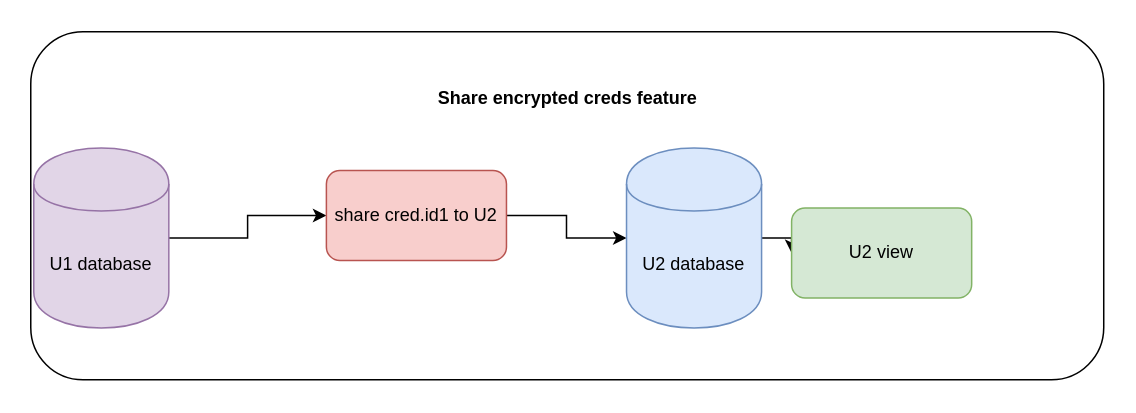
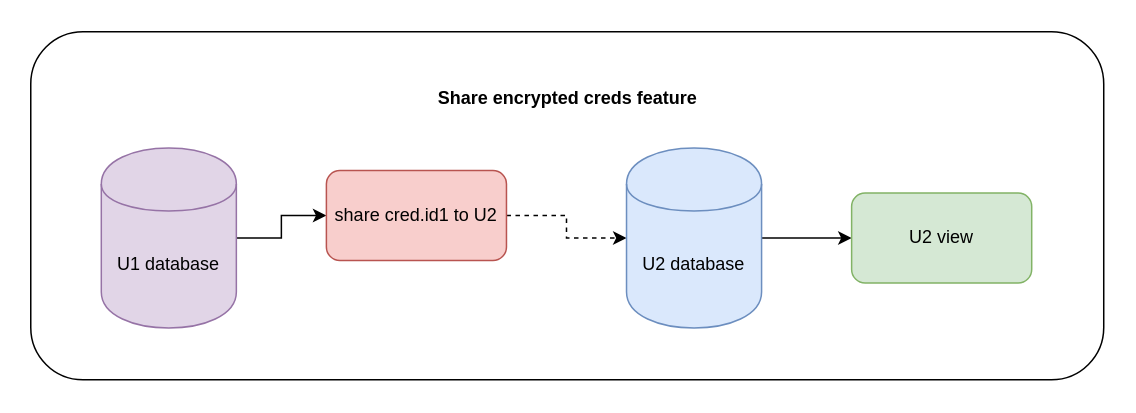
- <mxCell id="4" style="edgeStyle=orthogonalEdgeStyle;rounded=0;orthogonalLoop=1;jettySize=auto;html=1;" edge="1" parent="1" source="5" target="7"><mxGeometry relative="1" as="geometry" /></mxCell>
+ <mxCell id="4" style="edgeStyle=orthogonalEdgeStyle;rounded=0;orthogonalLoop=1;jettySize=auto;html=1;dashed=1;" edge="1" parent="1" source="5" target="7"><mxGeometry relative="1" as="geometry" /></mxCell>
- <mxCell id="3" value="U1 database" style="shape=cylinder;whiteSpace=wrap;html=1;boundedLbl=1;backgroundOutline=1;fillColor=#e1d5e7;strokeColor=#9673a6;" vertex="1" parent="1"><mxGeometry x="22" y="98" width="90" height="120" as="geometry" /></mxCell>
+ <mxCell id="3" value="U1 database" style="shape=cylinder;whiteSpace=wrap;html=1;boundedLbl=1;backgroundOutline=1;fillColor=#e1d5e7;strokeColor=#9673a6;" vertex="1" parent="1"><mxGeometry x="67" y="98" width="90" height="120" as="geometry" /></mxCell>
- <mxCell id="8" value="U2 view" style="rounded=1;whiteSpace=wrap;html=1;fillColor=#d5e8d4;strokeColor=#82b366;" vertex="1" parent="1"><mxGeometry x="527" y="138" width="120" height="60" as="geometry" /></mxCell>
+ <mxCell id="8" value="U2 view" style="rounded=1;whiteSpace=wrap;html=1;fillColor=#d5e8d4;strokeColor=#82b366;" vertex="1" parent="1"><mxGeometry x="567" y="128" width="120" height="60" as="geometry" /></mxCell>
